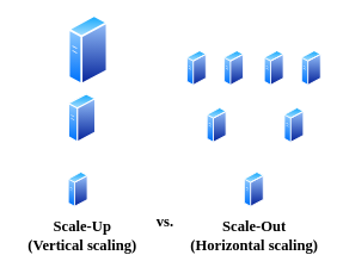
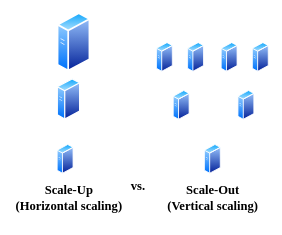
- <mxCell id="14" value="&lt;font face=&quot;Times New Roman&quot;&gt;&lt;span style=&quot;font-size: 21px&quot;&gt;&lt;b&gt;Scale-Up&lt;br&gt;(Vertical scaling)&lt;/b&gt;&lt;br&gt;&lt;/span&gt;&lt;/font&gt;" style="text;html=1;strokeColor=none;fillColor=none;align=center;verticalAlign=middle;whiteSpace=wrap;rounded=0;" vertex="1" parent="1"><mxGeometry x="20.6" y="290" width="186.8" height="80" as="geometry" /></mxCell>
+ <mxCell id="14" value="&lt;font face=&quot;Times New Roman&quot;&gt;&lt;span style=&quot;font-size: 21px&quot;&gt;&lt;b&gt;Scale-Up&lt;br&gt;(Horizontal scaling)&lt;/b&gt;&lt;br&gt;&lt;/span&gt;&lt;/font&gt;" style="text;html=1;strokeColor=none;fillColor=none;align=center;verticalAlign=middle;whiteSpace=wrap;rounded=0;" vertex="1" parent="1"><mxGeometry x="20.6" y="290" width="186.8" height="80" as="geometry" /></mxCell>
- <mxCell id="13" value="&lt;font face=&quot;Times New Roman&quot;&gt;&lt;span style=&quot;font-size: 21px&quot;&gt;&lt;b&gt;Scale-Out&lt;br&gt;(Horizontal scaling)&lt;/b&gt;&lt;br&gt;&lt;/span&gt;&lt;/font&gt;" style="text;html=1;strokeColor=none;fillColor=none;align=center;verticalAlign=middle;whiteSpace=wrap;rounded=0;" vertex="1" parent="1"><mxGeometry x="260.6" y="290" width="186.8" height="80" as="geometry" /></mxCell>
+ <mxCell id="13" value="&lt;font face=&quot;Times New Roman&quot;&gt;&lt;span style=&quot;font-size: 21px&quot;&gt;&lt;b&gt;Scale-Out&lt;br&gt;(Vertical scaling)&lt;/b&gt;&lt;br&gt;&lt;/span&gt;&lt;/font&gt;" style="text;html=1;strokeColor=none;fillColor=none;align=center;verticalAlign=middle;whiteSpace=wrap;rounded=0;" vertex="1" parent="1"><mxGeometry x="260.6" y="290" width="186.8" height="80" as="geometry" /></mxCell>
